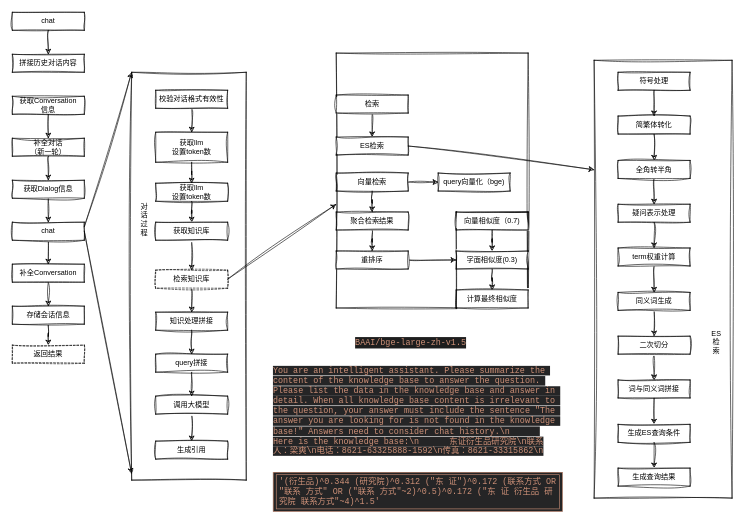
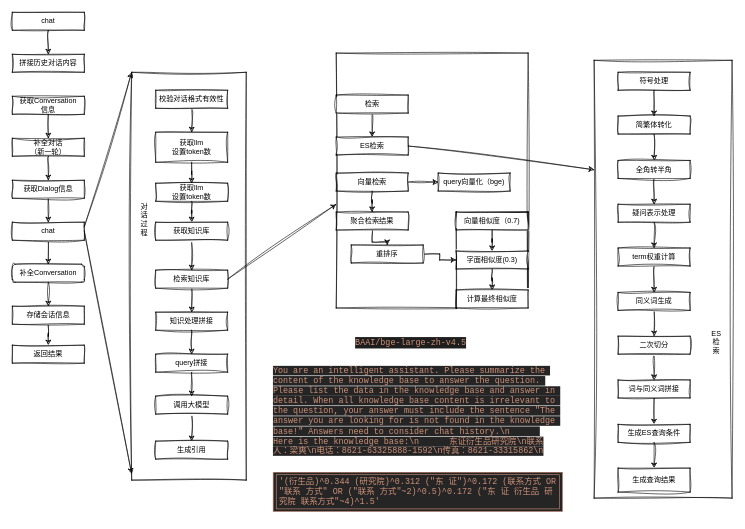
- <mxCell id="76" value="重排序" style="rounded=0;whiteSpace=wrap;html=1;sketch=1;curveFitting=1;jiggle=2;" parent="65" vertex="1"><mxGeometry y="330" width="120" height="30" as="geometry" /></mxCell>
+ <mxCell id="76" value="重排序" style="rounded=0;whiteSpace=wrap;html=1;sketch=1;curveFitting=1;jiggle=2;" parent="65" vertex="1"><mxGeometry x="25" y="320" width="120" height="30" as="geometry" /></mxCell>
- <mxCell id="53" value="补全Conversation" style="rounded=0;whiteSpace=wrap;html=1;sketch=1;curveFitting=1;jiggle=2;" parent="1" vertex="1"><mxGeometry x="20" y="440" width="120" height="30" as="geometry" /></mxCell>
+ <mxCell id="53" value="补全Conversation" style="whiteSpace=wrap;html=1;sketch=1;curveFitting=1;jiggle=2;rounded=1;" parent="1" vertex="1"><mxGeometry x="20" y="440" width="120" height="30" as="geometry" /></mxCell>
- <mxCell id="44" value="检索知识库" style="rounded=0;whiteSpace=wrap;html=1;sketch=1;curveFitting=1;jiggle=2;dashed=1;" parent="1" vertex="1"><mxGeometry x="259" y="450" width="120" height="30" as="geometry" /></mxCell>
+ <mxCell id="44" value="检索知识库" style="rounded=0;whiteSpace=wrap;html=1;sketch=1;curveFitting=1;jiggle=2;" parent="1" vertex="1"><mxGeometry x="259" y="450" width="120" height="30" as="geometry" /></mxCell>
- <mxCell id="61" value="&lt;div style=&quot;color: #d4d4d4;background-color: #1e1e1e;font-family: Consolas, 'Courier New', monospace;font-weight: normal;font-size: 14px;line-height: 19px;white-space: pre;&quot;&gt;&lt;div&gt;&lt;span style=&quot;color: #ce9178;&quot;&gt;BAAI/bge-large-zh-v1.5&lt;/span&gt;&lt;/div&gt;&lt;/div&gt;" style="text;whiteSpace=wrap;html=1;sketch=1;curveFitting=1;jiggle=2;" parent="1" vertex="1"><mxGeometry x="590" y="555" width="310" height="40" as="geometry" /></mxCell>
+ <mxCell id="61" value="&lt;div style=&quot;color: #d4d4d4;background-color: #1e1e1e;font-family: Consolas, 'Courier New', monospace;font-weight: normal;font-size: 14px;line-height: 19px;white-space: pre;&quot;&gt;&lt;div&gt;&lt;span style=&quot;color: #ce9178;&quot;&gt;BAAI/bge-large-zh-v4.5&lt;/span&gt;&lt;/div&gt;&lt;/div&gt;" style="text;whiteSpace=wrap;html=1;sketch=1;curveFitting=1;jiggle=2;" parent="1" vertex="1"><mxGeometry x="590" y="555" width="310" height="40" as="geometry" /></mxCell>
- <mxCell id="64" value="返回结果" style="rounded=0;whiteSpace=wrap;html=1;sketch=1;curveFitting=1;jiggle=2;dashed=1;" parent="1" vertex="1"><mxGeometry x="20" y="575" width="120" height="30" as="geometry" /></mxCell>
+ <mxCell id="64" value="返回结果" style="rounded=0;whiteSpace=wrap;html=1;sketch=1;curveFitting=1;jiggle=2;" parent="1" vertex="1"><mxGeometry x="20" y="575" width="120" height="30" as="geometry" /></mxCell>
- <mxCell id="22" value="生成查询结果" style="rounded=0;whiteSpace=wrap;html=1;sketch=1;curveFitting=1;jiggle=2;" parent="2" vertex="1"><mxGeometry x="40" y="680" width="120" height="30" as="geometry" /></mxCell>
+ <mxCell id="22" value="生成查询结果" style="rounded=0;whiteSpace=wrap;html=1;sketch=1;curveFitting=1;jiggle=2;" parent="2" vertex="1"><mxGeometry x="40" y="680" width="120" height="40" as="geometry" /></mxCell>
